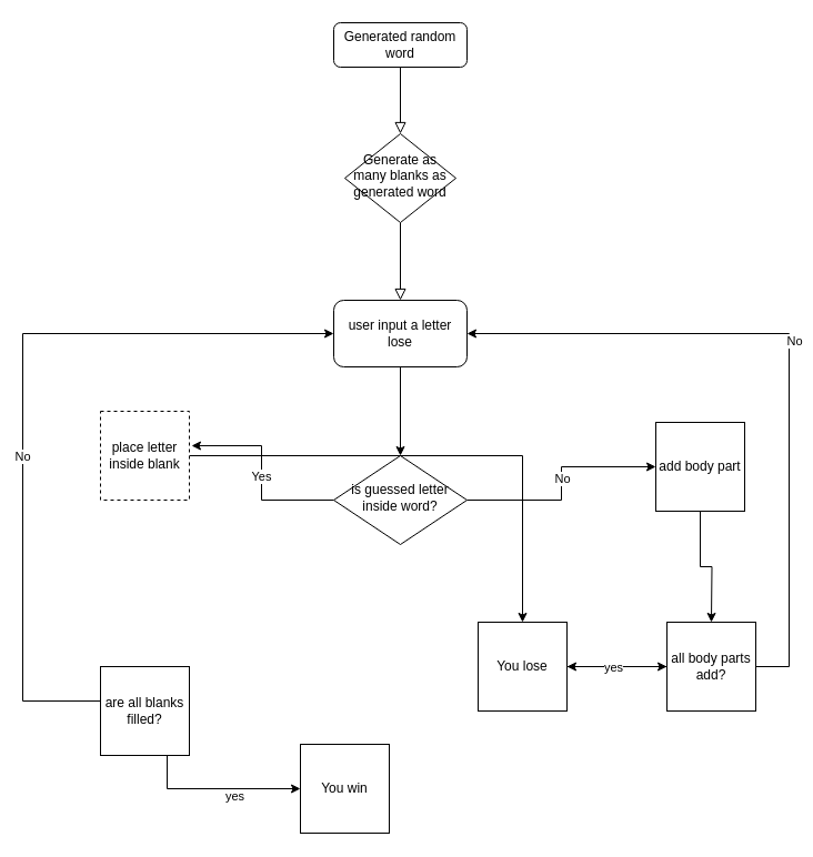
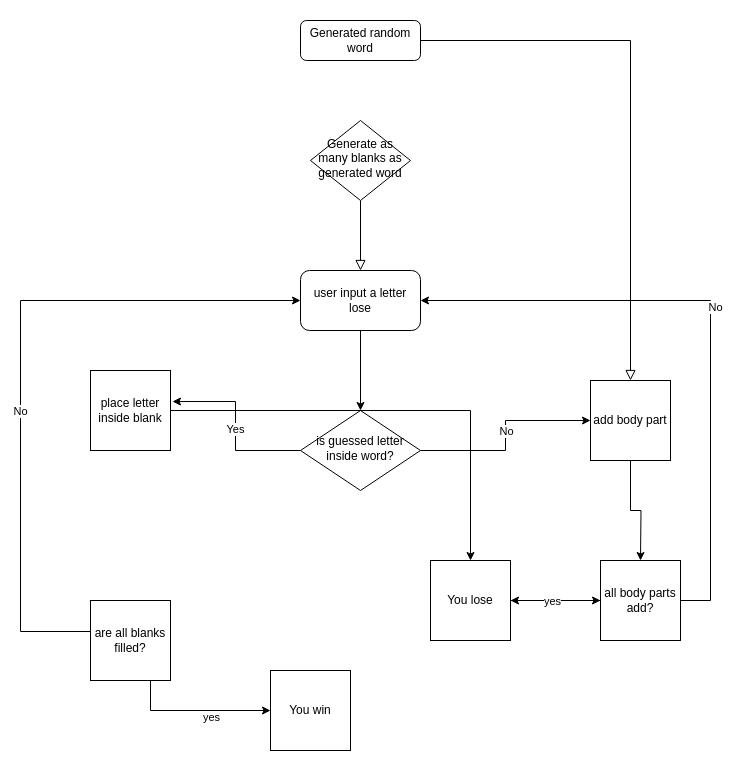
- <mxCell id="2" value="" style="rounded=0;html=1;jettySize=auto;orthogonalLoop=1;fontSize=11;endArrow=block;endFill=0;endSize=8;strokeWidth=1;shadow=0;labelBackgroundColor=none;edgeStyle=orthogonalEdgeStyle;" parent="1" source="3" target="5" edge="1"><mxGeometry relative="1" as="geometry" /></mxCell>
+ <mxCell id="2" value="" style="rounded=0;html=1;jettySize=auto;orthogonalLoop=1;fontSize=11;endArrow=block;endFill=0;endSize=8;strokeWidth=1;shadow=0;labelBackgroundColor=none;edgeStyle=orthogonalEdgeStyle;" parent="1" source="3" target="14" edge="1"><mxGeometry relative="1" as="geometry" /></mxCell>
- <mxCell id="12" value="place letter inside blank" style="whiteSpace=wrap;html=1;aspect=fixed;dashed=1;" vertex="1" parent="1"><mxGeometry x="90" y="370" width="80" height="80" as="geometry" /></mxCell>
+ <mxCell id="12" value="place letter inside blank" style="whiteSpace=wrap;html=1;aspect=fixed;" vertex="1" parent="1"><mxGeometry x="90" y="370" width="80" height="80" as="geometry" /></mxCell>
